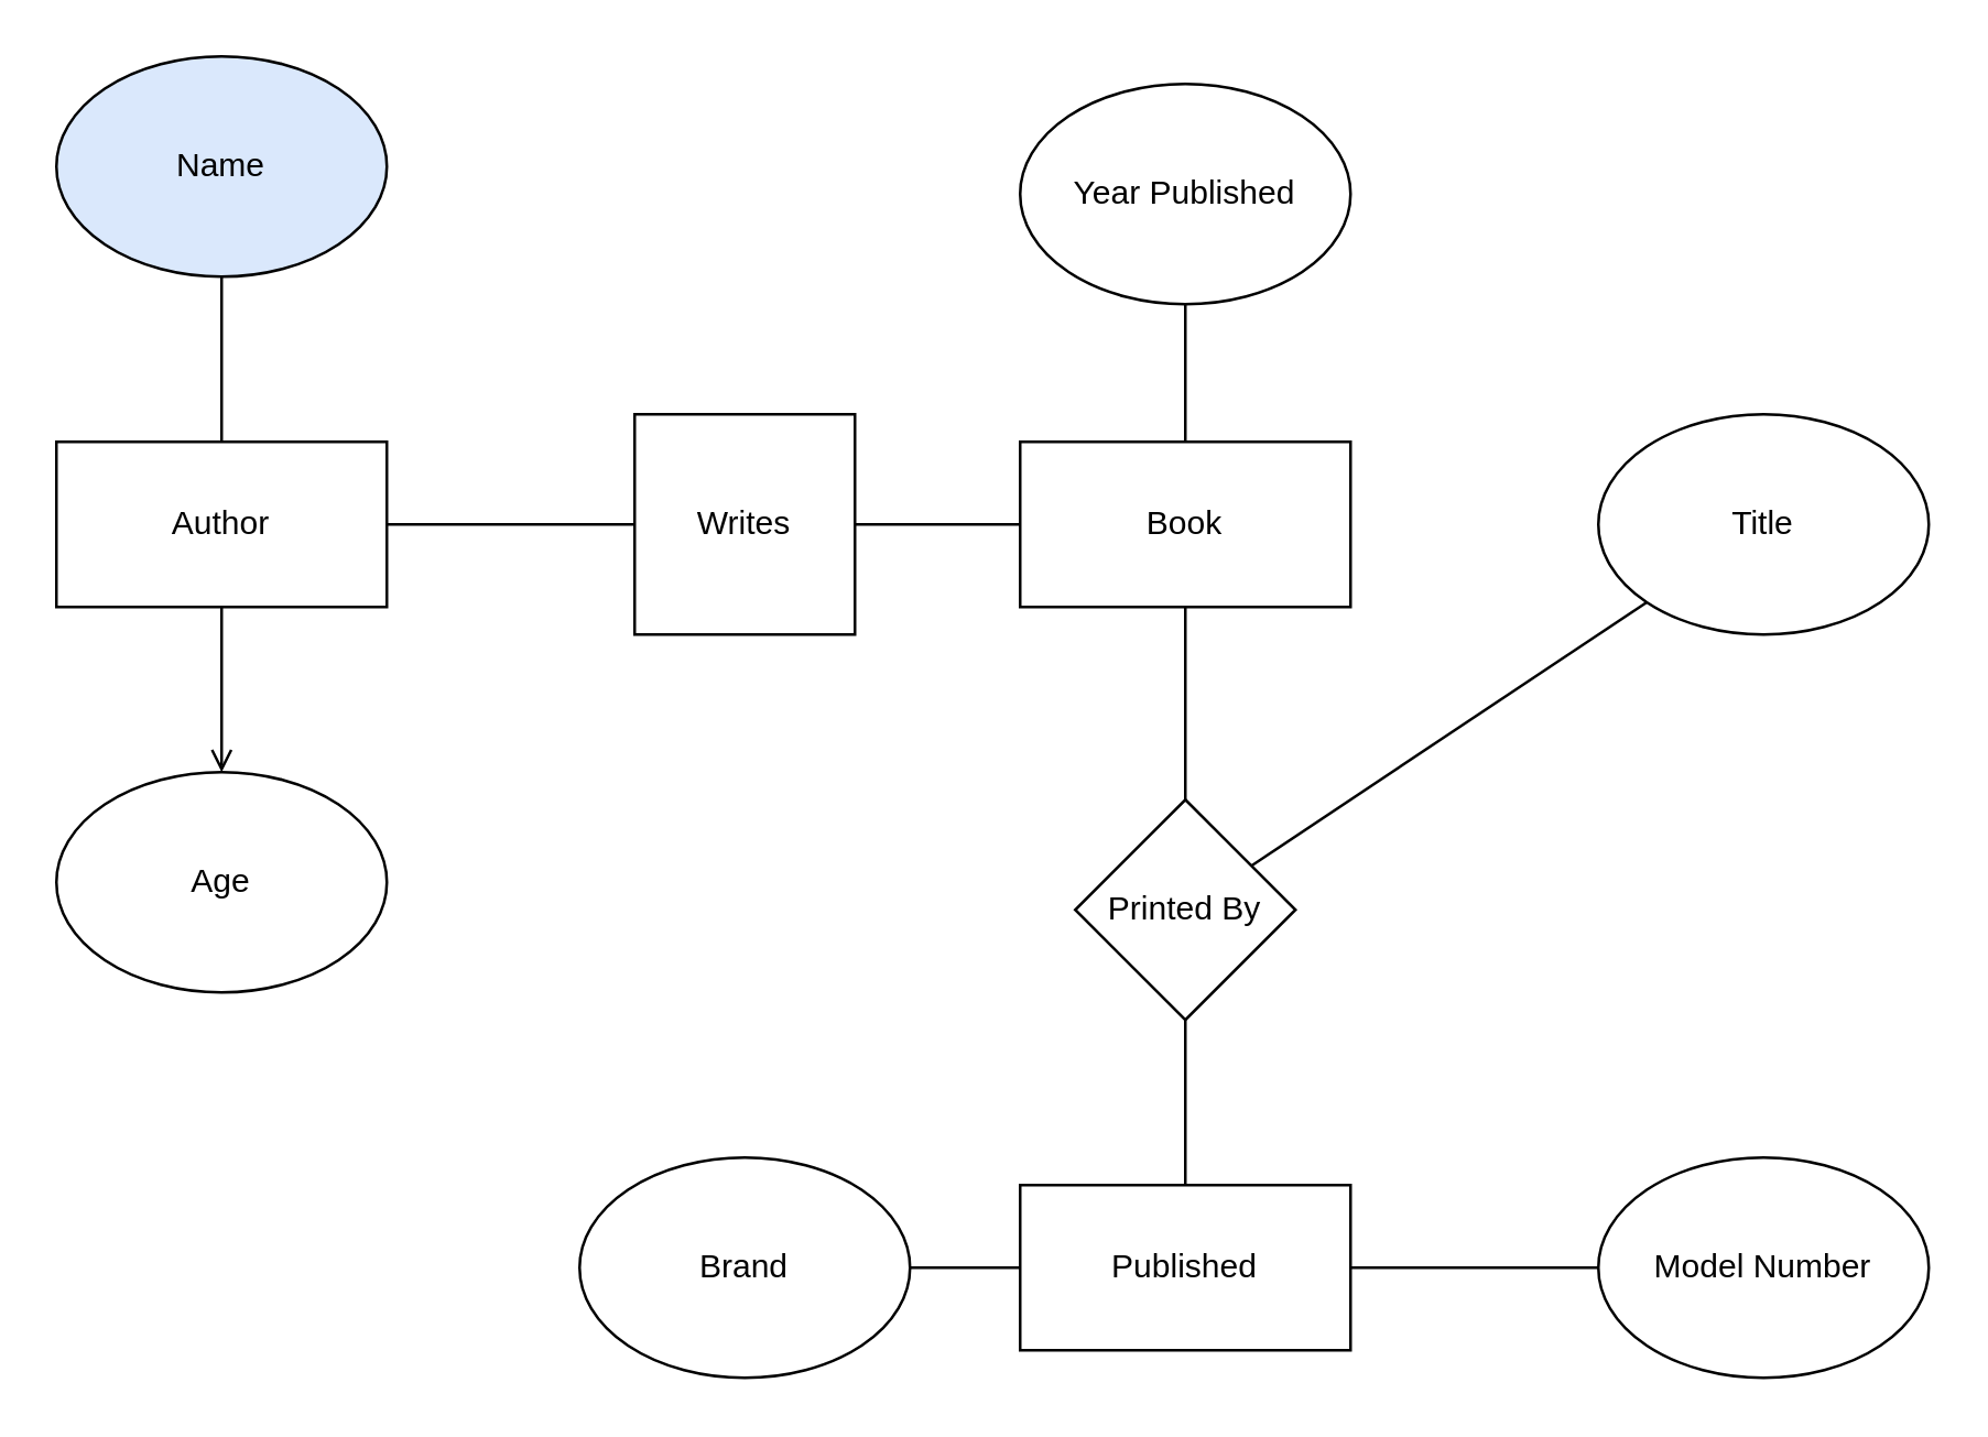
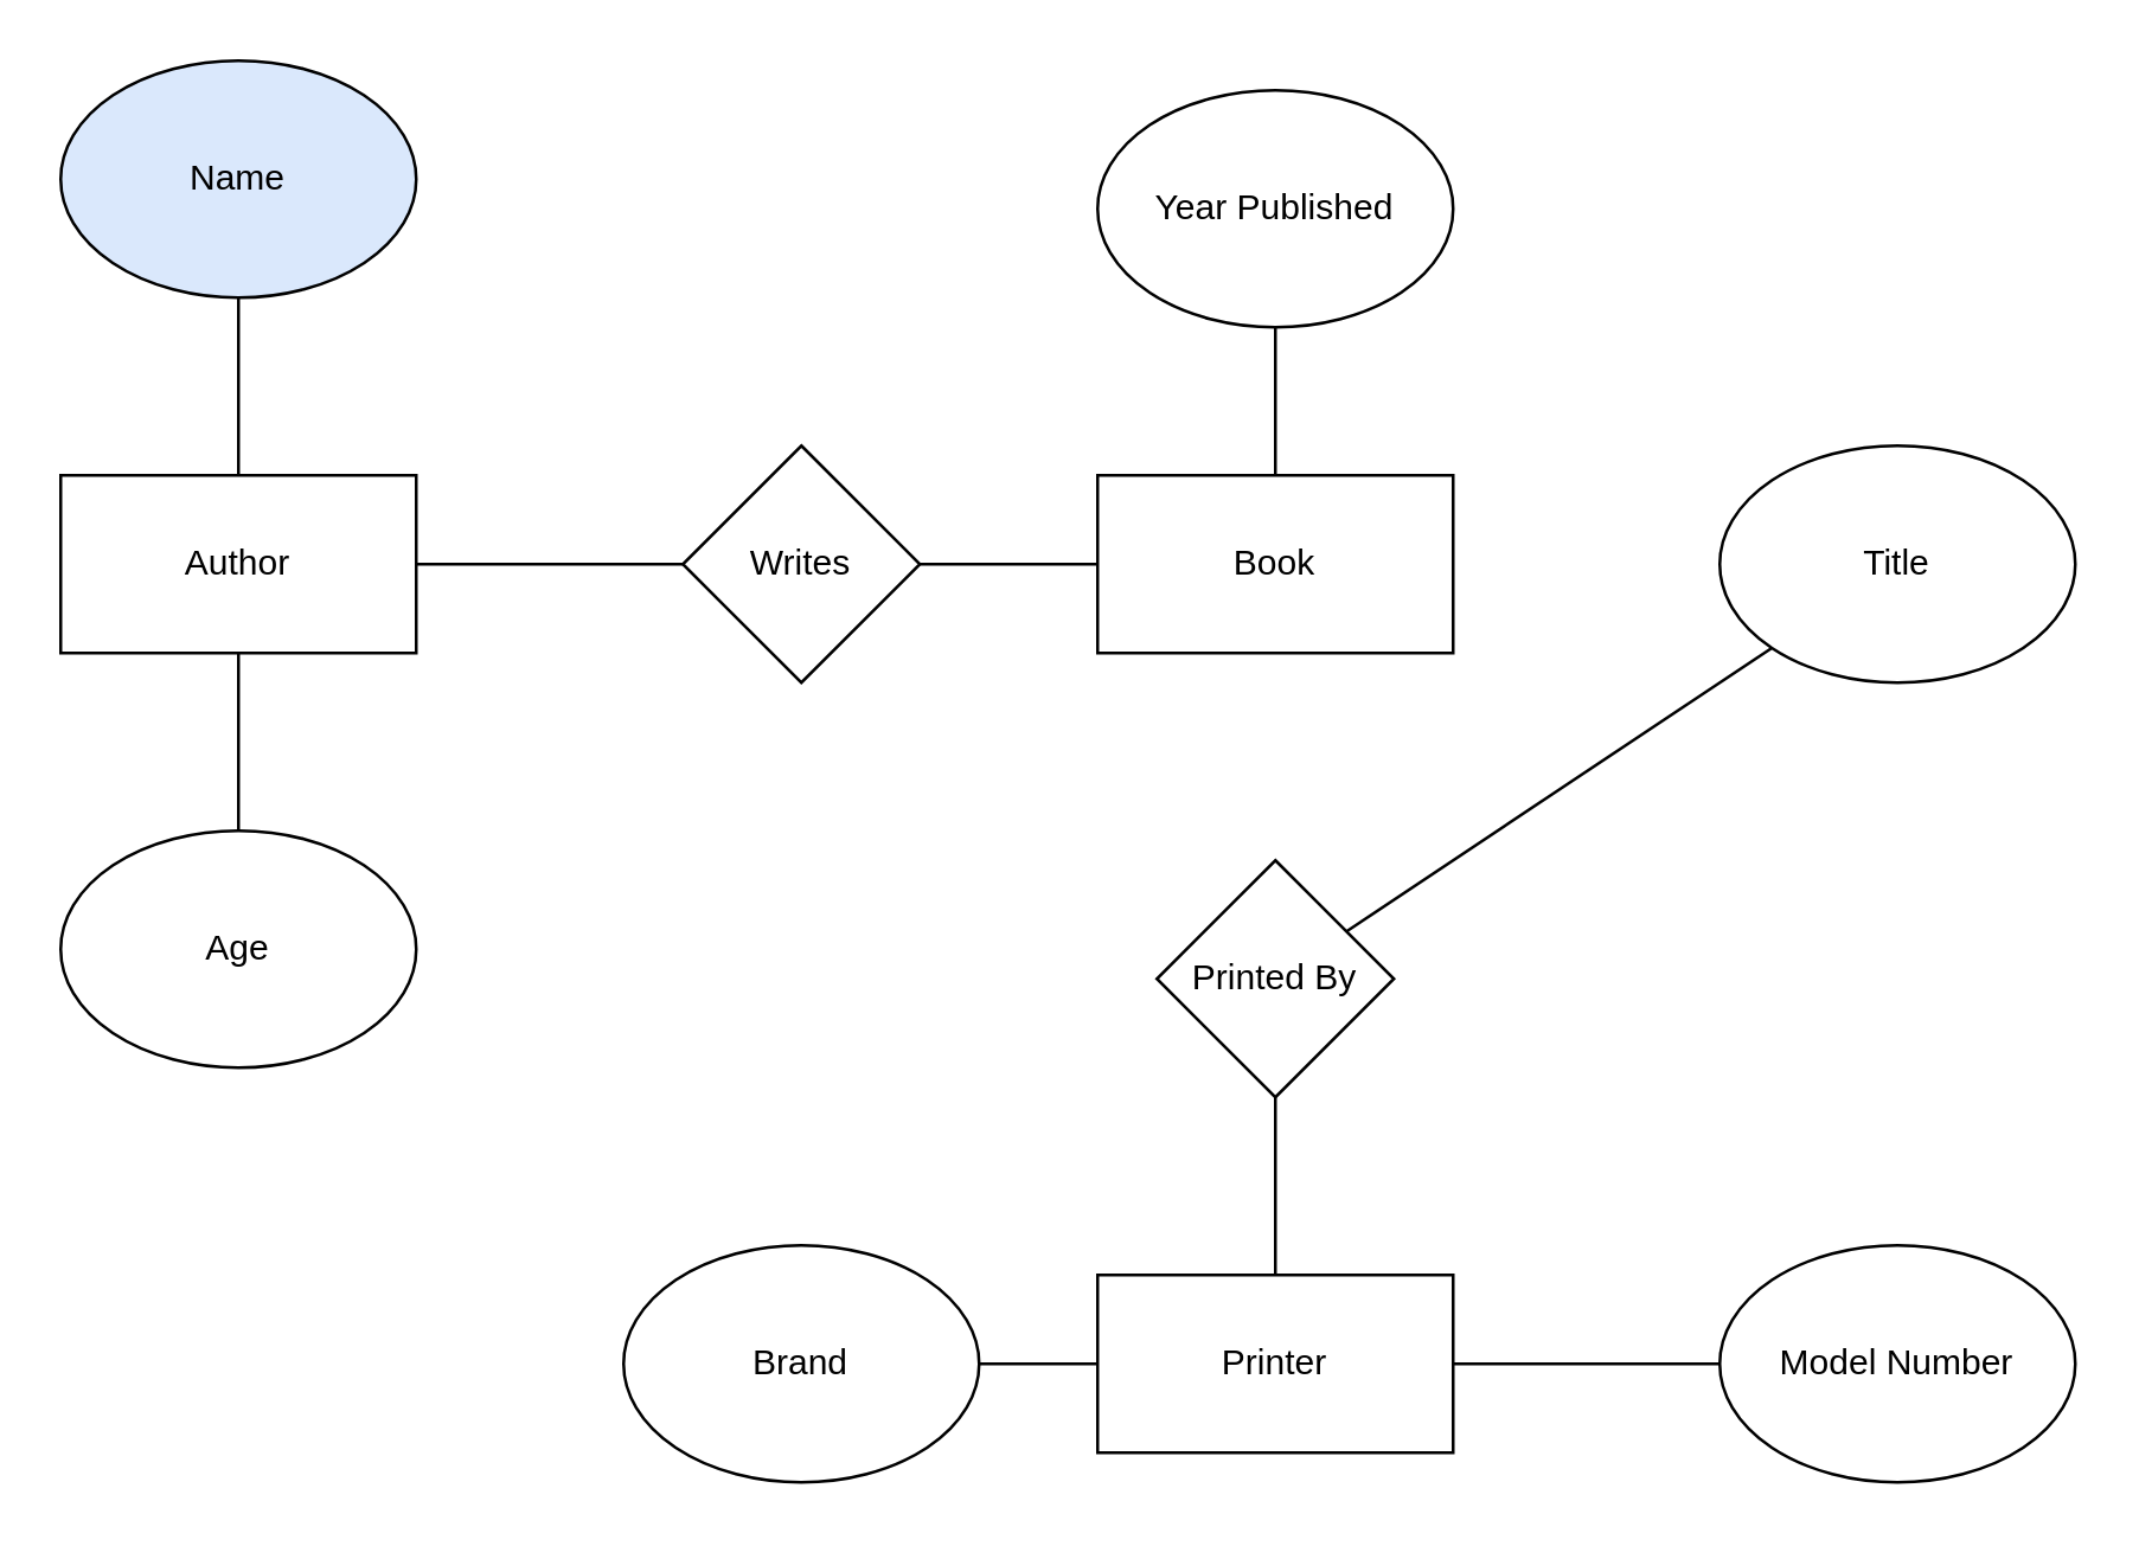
- <mxCell id="9" value="Writes" style="whiteSpace=wrap;html=1;rounded=0;" vertex="1" parent="1"><mxGeometry x="230" y="150" width="80" height="80" as="geometry" /></mxCell>
+ <mxCell id="9" value="Writes" style="rhombus;whiteSpace=wrap;html=1;" vertex="1" parent="1"><mxGeometry x="230" y="150" width="80" height="80" as="geometry" /></mxCell>
- <mxCell id="10" value="" style="edgeStyle=none;html=1;endArrow=none;endFill=0;" edge="1" parent="1" source="11" target="15"><mxGeometry relative="1" as="geometry" /></mxCell>
- <mxCell id="4" value="" style="edgeStyle=none;html=1;endArrow=open;endFill=0;" edge="1" parent="1" source="5" target="7"><mxGeometry relative="1" as="geometry" /></mxCell>
+ <mxCell id="4" value="" style="edgeStyle=none;html=1;endArrow=none;endFill=0;" edge="1" parent="1" source="5" target="7"><mxGeometry relative="1" as="geometry" /></mxCell>
- <mxCell id="20" value="Published" style="rounded=0;whiteSpace=wrap;html=1;" vertex="1" parent="1"><mxGeometry x="370" y="430" width="120" height="60" as="geometry" /></mxCell>
+ <mxCell id="20" value="Printer" style="rounded=0;whiteSpace=wrap;html=1;" vertex="1" parent="1"><mxGeometry x="370" y="430" width="120" height="60" as="geometry" /></mxCell>
